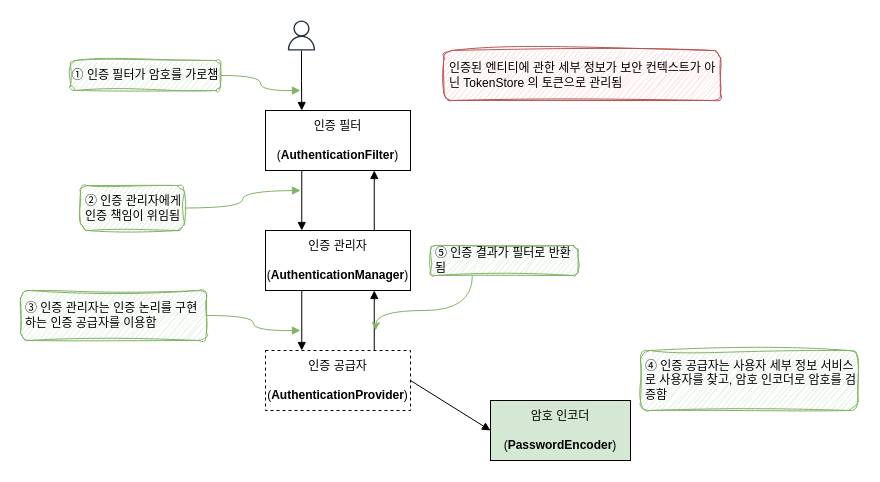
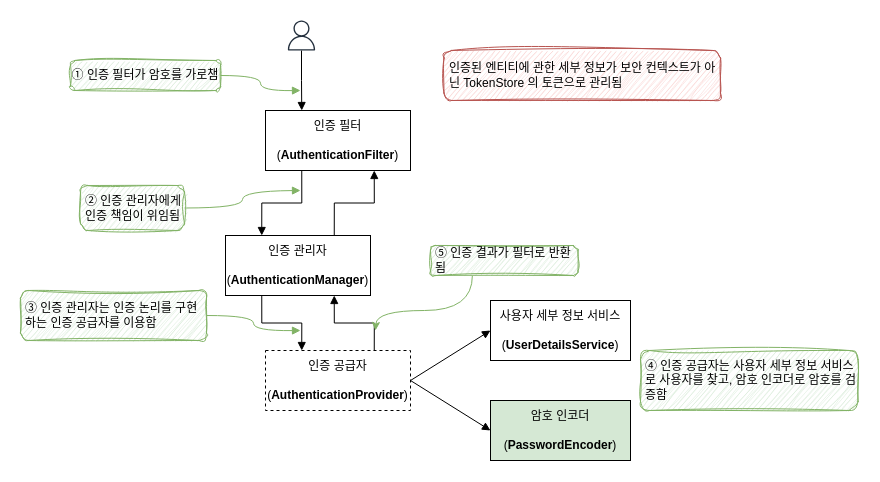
- <mxCell id="8" value="인증 관리자&lt;br&gt;&lt;br&gt;(&lt;b&gt;AuthenticationManager&lt;/b&gt;)" style="rounded=0;whiteSpace=wrap;html=1;" vertex="1" parent="1"><mxGeometry x="265" y="230" width="145" height="60" as="geometry" /></mxCell>
+ <mxCell id="8" value="인증 관리자&lt;br&gt;&lt;br&gt;(&lt;b&gt;AuthenticationManager&lt;/b&gt;)" style="rounded=0;whiteSpace=wrap;html=1;" vertex="1" parent="1"><mxGeometry x="225" y="235" width="145" height="60" as="geometry" /></mxCell>
+ <mxCell id="13" value="사용자 세부 정보 서비스&lt;br&gt;&lt;br&gt;(&lt;b&gt;UserDetailsService&lt;/b&gt;)" style="rounded=0;whiteSpace=wrap;html=1;" vertex="1" parent="1"><mxGeometry x="490" y="300" width="140" height="60" as="geometry" /></mxCell>
+ <mxCell id="10" style="rounded=0;orthogonalLoop=1;jettySize=auto;html=1;exitX=1;exitY=0.5;exitDx=0;exitDy=0;entryX=0;entryY=0.5;entryDx=0;entryDy=0;endArrow=block;endFill=1;" edge="1" parent="1" source="12" target="13"><mxGeometry relative="1" as="geometry" /></mxCell>
